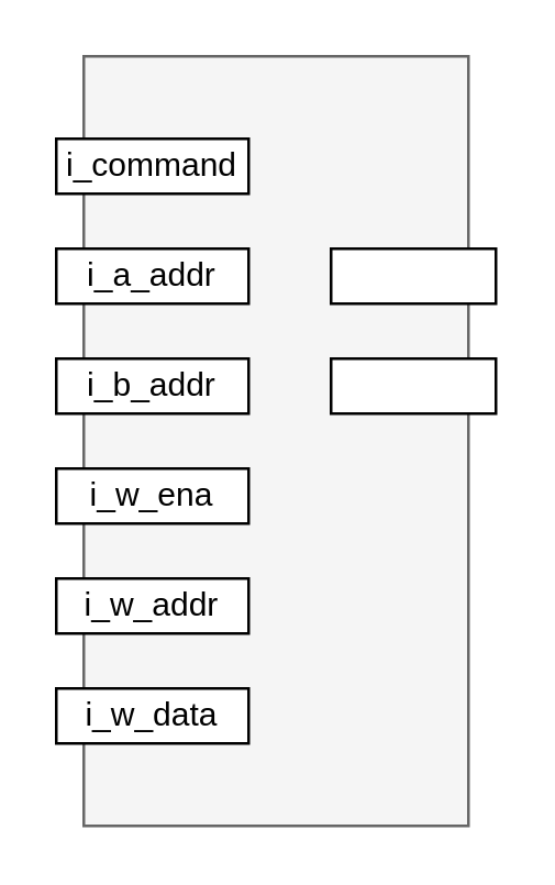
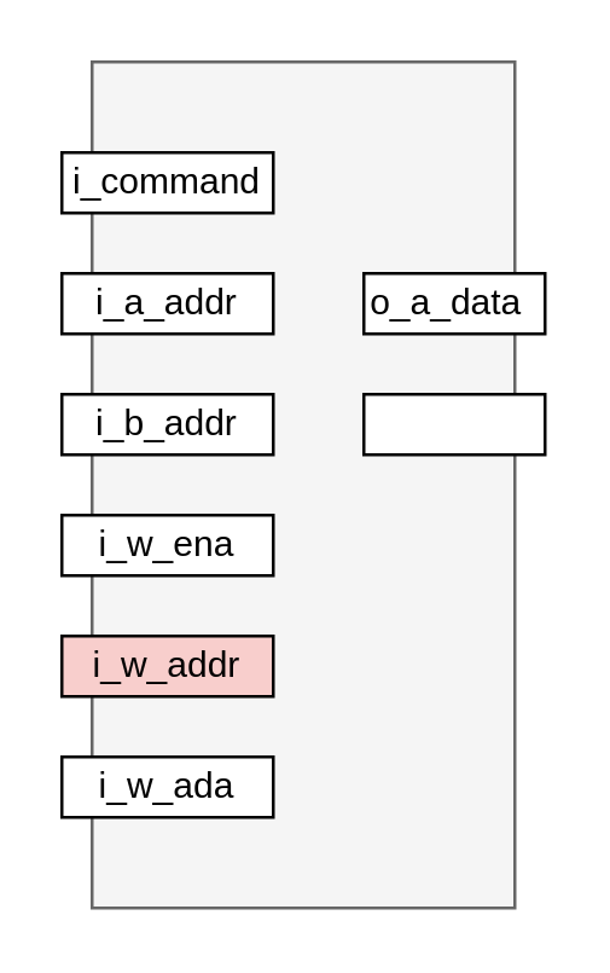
+ <mxCell id="6" value="o_a_data" style="text;html=1;align=center;verticalAlign=middle;whiteSpace=wrap;rounded=0;" parent="1" vertex="1"><mxGeometry x="135" y="90" width="25" height="20" as="geometry" /></mxCell>
- <mxCell id="10" value="i_w_addr" style="rounded=0;whiteSpace=wrap;html=1;" parent="1" vertex="1"><mxGeometry x="20" y="210" width="70" height="20" as="geometry" /></mxCell>
+ <mxCell id="10" value="i_w_addr" style="rounded=0;whiteSpace=wrap;html=1;fillColor=#f8cecc;" parent="1" vertex="1"><mxGeometry x="20" y="210" width="70" height="20" as="geometry" /></mxCell>
- <mxCell id="11" value="i_w_data" style="rounded=0;whiteSpace=wrap;html=1;" parent="1" vertex="1"><mxGeometry x="20" y="250" width="70" height="20" as="geometry" /></mxCell>
+ <mxCell id="11" value="i_w_ada" style="rounded=0;whiteSpace=wrap;html=1;" parent="1" vertex="1"><mxGeometry x="20" y="250" width="70" height="20" as="geometry" /></mxCell>
